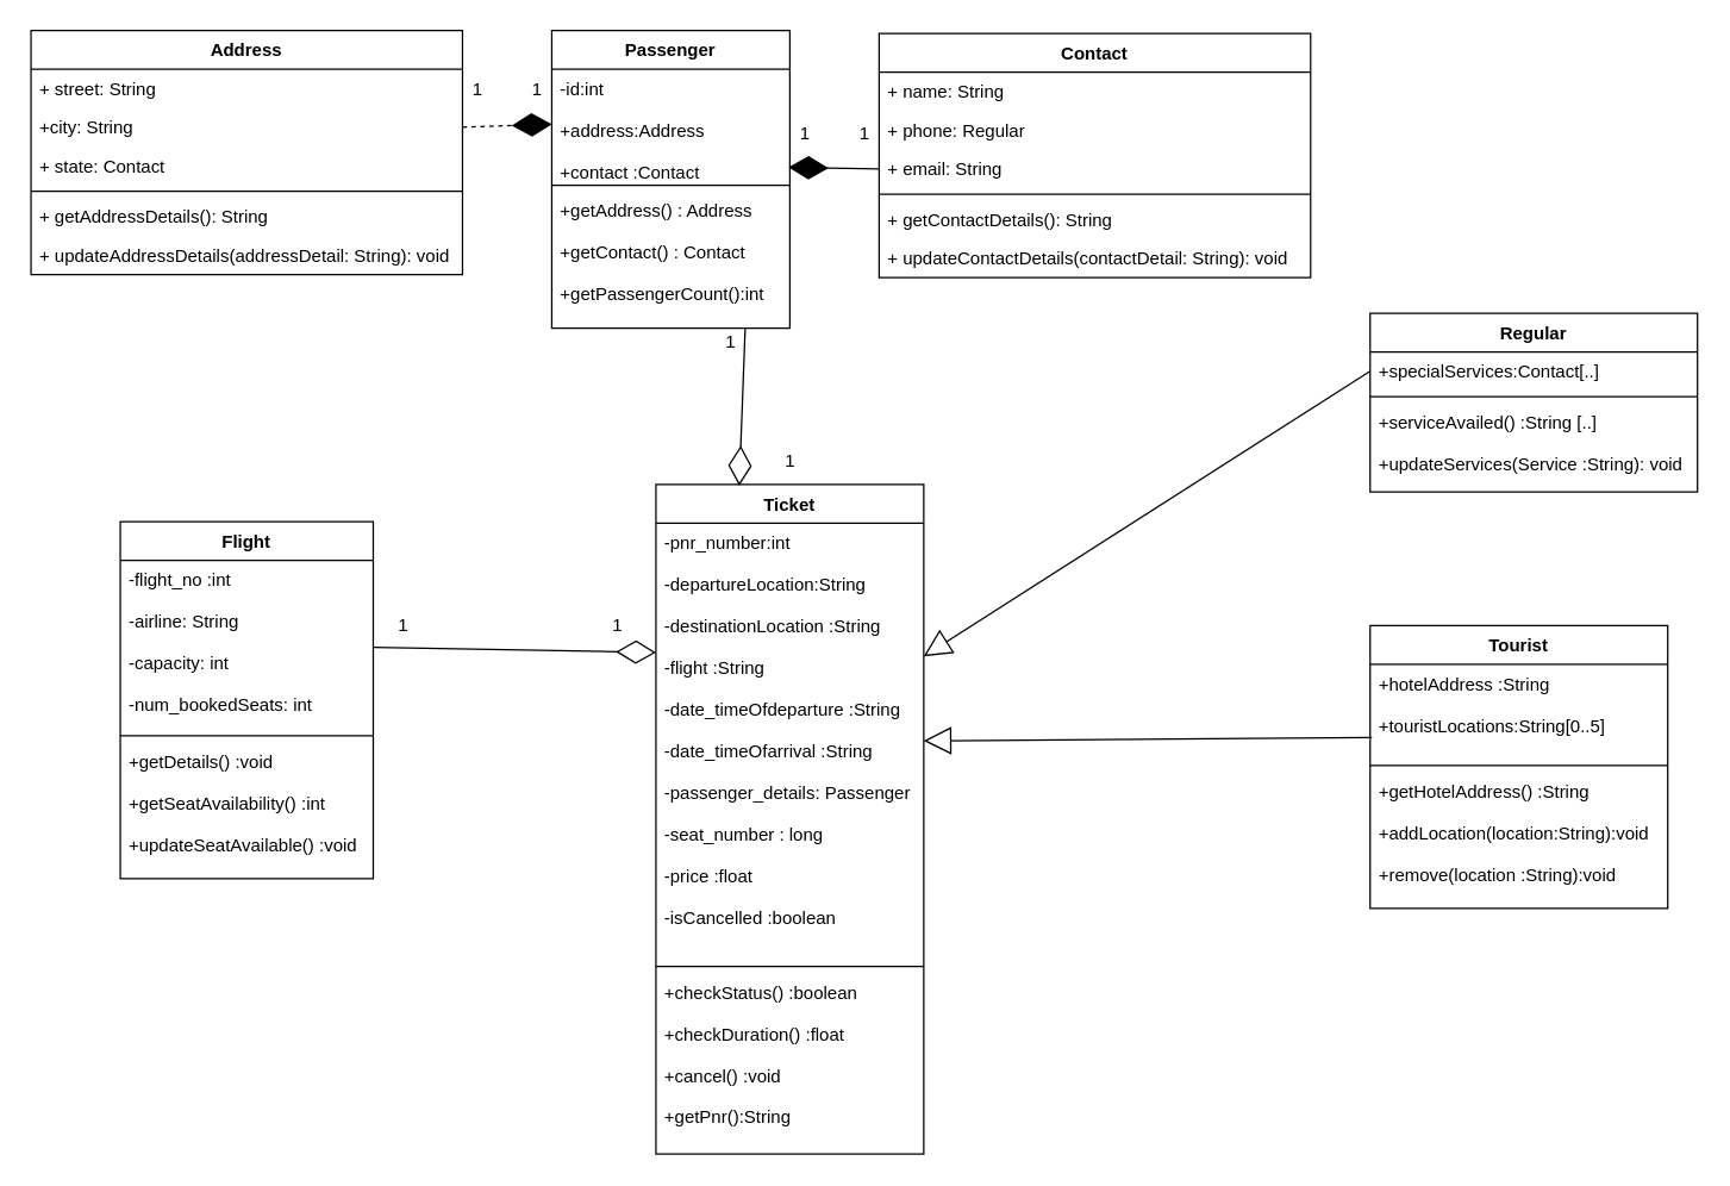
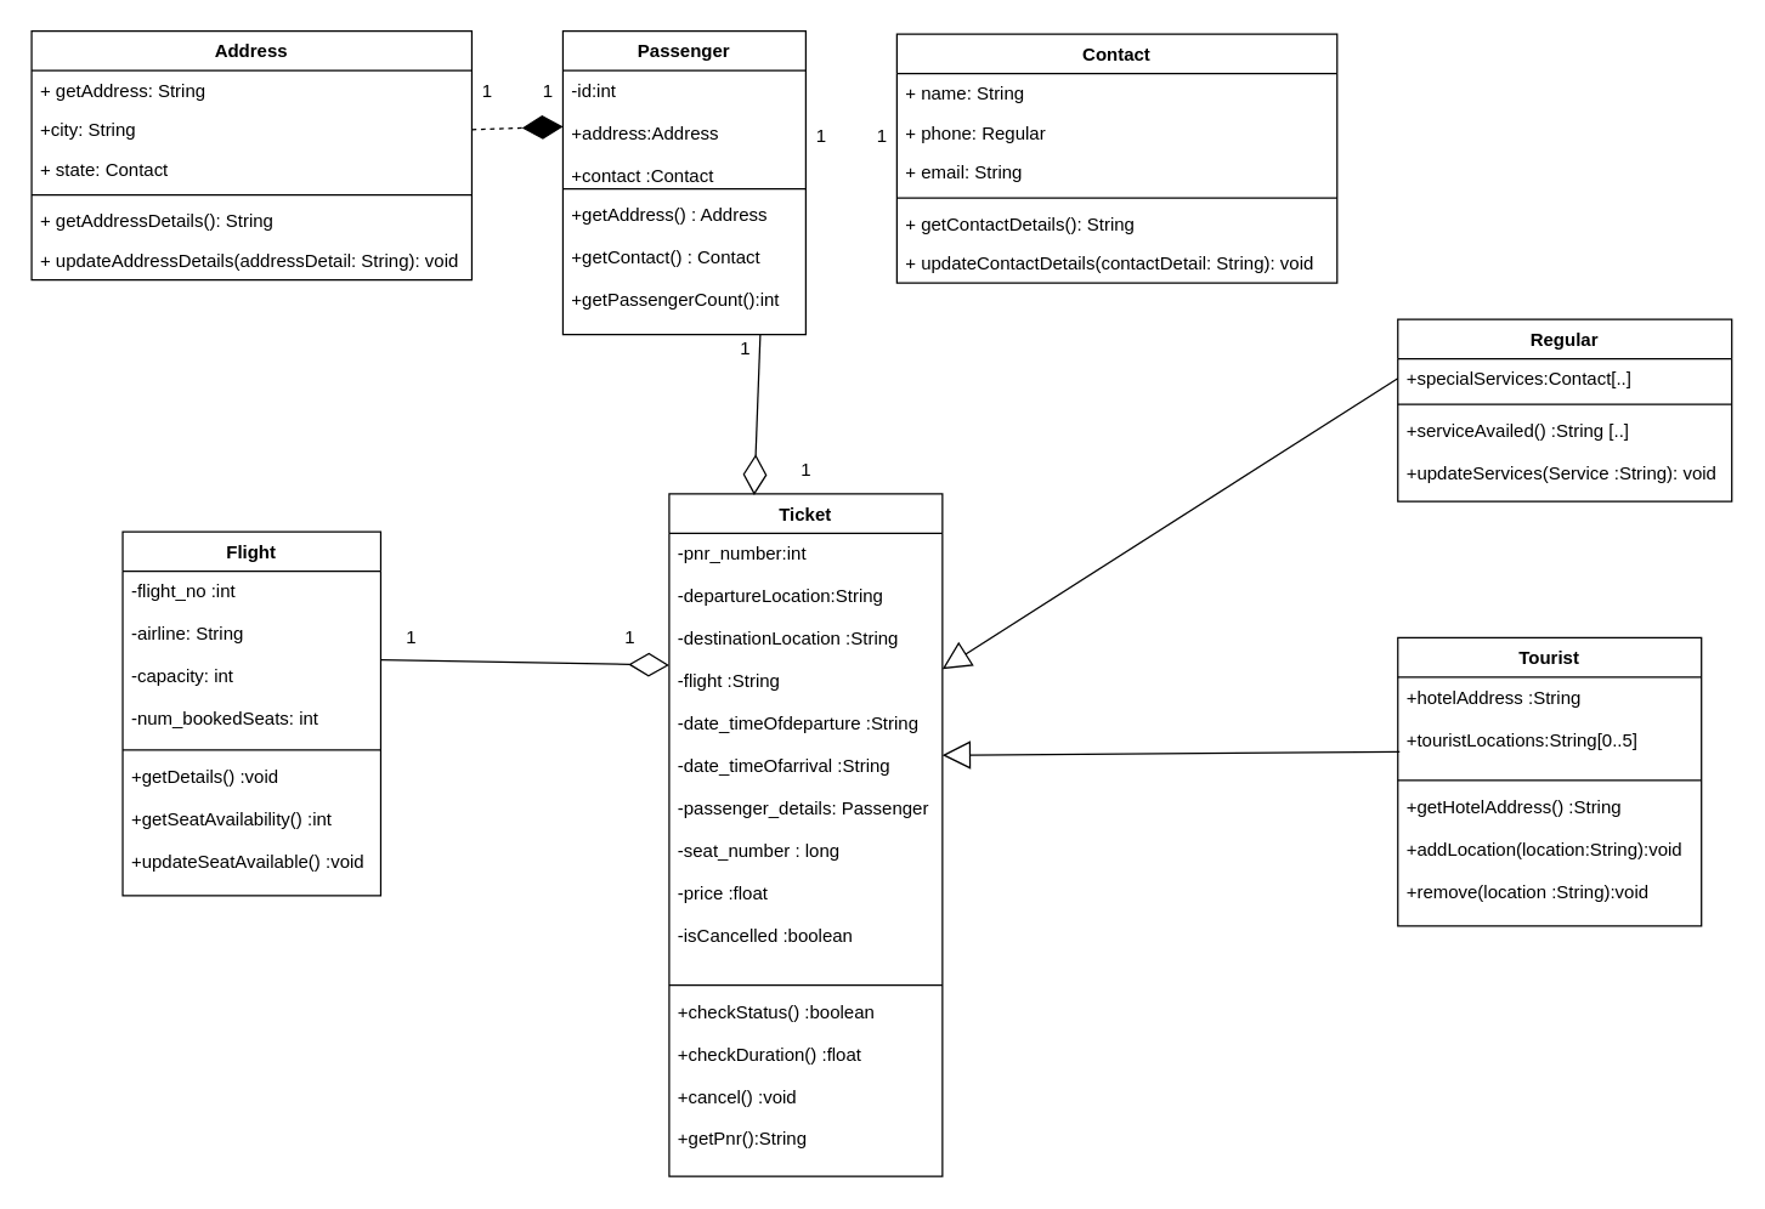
- <mxCell id="11" value="+ street: String" style="text;strokeColor=none;fillColor=none;align=left;verticalAlign=top;spacingLeft=4;spacingRight=4;overflow=hidden;rotatable=0;points=[[0,0.5],[1,0.5]];portConstraint=eastwest;" parent="10" vertex="1"><mxGeometry y="26" width="290" height="26" as="geometry" /></mxCell>
+ <mxCell id="11" value="+ getAddress: String" style="text;strokeColor=none;fillColor=none;align=left;verticalAlign=top;spacingLeft=4;spacingRight=4;overflow=hidden;rotatable=0;points=[[0,0.5],[1,0.5]];portConstraint=eastwest;" parent="10" vertex="1"><mxGeometry y="26" width="290" height="26" as="geometry" /></mxCell>
- <mxCell id="24" value="" style="endArrow=diamondThin;endFill=1;endSize=24;html=1;exitX=0;exitY=0.5;exitDx=0;exitDy=0;entryX=0.994;entryY=0.892;entryDx=0;entryDy=0;entryPerimeter=0;" parent="1" source="20" target="7" edge="1"><mxGeometry width="160" relative="1" as="geometry"><mxPoint x="530" as="sourcePoint" y="190" /><mxPoint x="690" as="targetPoint" y="190" /></mxGeometry></mxCell>
